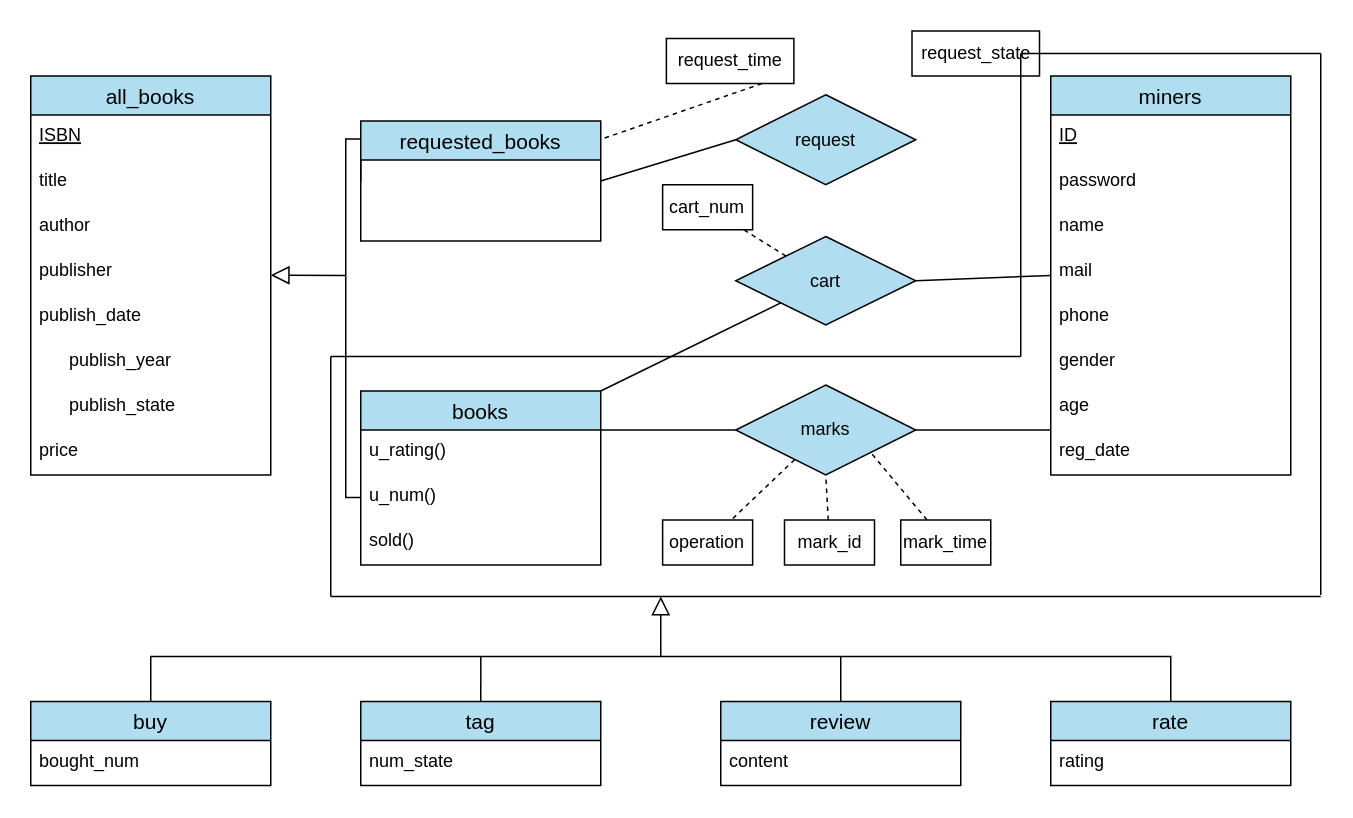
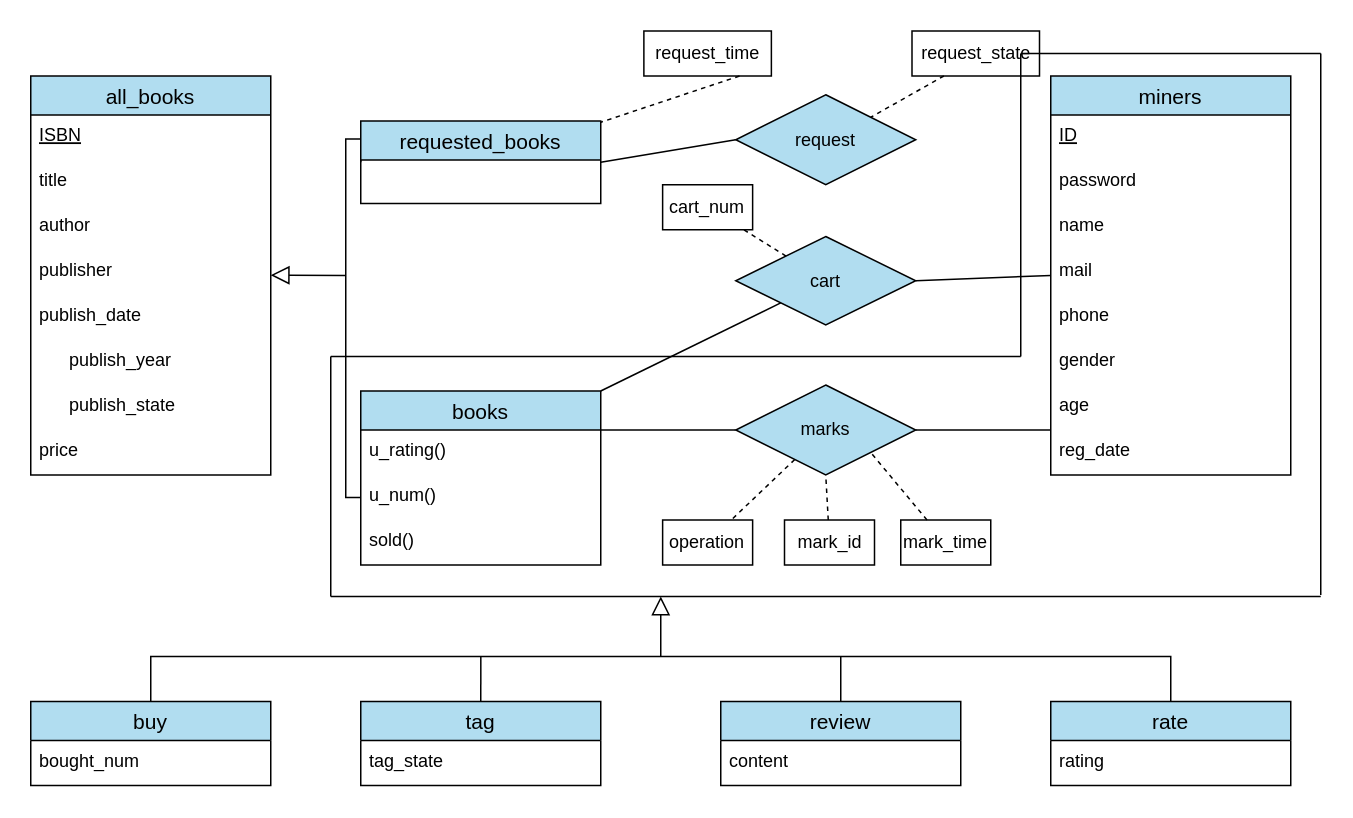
- <mxCell id="34" value="request_time" style="whiteSpace=wrap;html=1;align=center;fontColor=#000000;fillColor=none;strokeColor=#000000;" parent="1" vertex="1"><mxGeometry x="443.75" y="25" width="85" height="30" as="geometry" /></mxCell>
+ <mxCell id="34" value="request_time" style="whiteSpace=wrap;html=1;align=center;fontColor=#000000;fillColor=none;strokeColor=#000000;" parent="1" vertex="1"><mxGeometry x="428.75" y="20" width="85" height="30" as="geometry" /></mxCell>
+ <mxCell id="35" style="edgeStyle=none;rounded=0;orthogonalLoop=1;jettySize=auto;html=1;exitX=0.25;exitY=1;exitDx=0;exitDy=0;startArrow=none;startFill=0;startSize=6;endArrow=none;endFill=0;endSize=6;entryX=1;entryY=0;entryDx=0;entryDy=0;labelBackgroundColor=#09555B;fontColor=#000000;dashed=1;strokeColor=#000000;" parent="1" source="36" target="23" edge="1"><mxGeometry relative="1" as="geometry" /></mxCell>
- <mxCell id="32" value="requested_books" style="swimlane;fontStyle=0;childLayout=stackLayout;horizontal=1;startSize=26;horizontalStack=0;resizeParent=1;resizeParentMax=0;resizeLast=0;collapsible=1;marginBottom=0;align=center;fontSize=14;fillColor=#B1DDF0;fontColor=#000000;strokeColor=#000000;" parent="1" vertex="1"><mxGeometry x="240" y="80" width="160" height="80" as="geometry"><mxRectangle x="380" y="213" width="70" height="26" as="alternateBounds" /></mxGeometry></mxCell>
+ <mxCell id="32" value="requested_books" style="swimlane;fontStyle=0;childLayout=stackLayout;horizontal=1;startSize=26;horizontalStack=0;resizeParent=1;resizeParentMax=0;resizeLast=0;collapsible=1;marginBottom=0;align=center;fontSize=14;fillColor=#B1DDF0;fontColor=#000000;strokeColor=#000000;" parent="1" vertex="1"><mxGeometry x="240" y="80" width="160" height="55" as="geometry"><mxRectangle x="380" y="213" width="70" height="26" as="alternateBounds" /></mxGeometry></mxCell>
- <mxCell id="58" value="num_state" style="text;fillColor=none;spacingLeft=4;spacingRight=4;overflow=hidden;rotatable=0;points=[[0,0.5],[1,0.5]];portConstraint=eastwest;fontSize=12;fontColor=#000000;" parent="57" vertex="1"><mxGeometry y="26" width="160" height="30" as="geometry" /></mxCell>
+ <mxCell id="58" value="tag_state" style="text;fillColor=none;spacingLeft=4;spacingRight=4;overflow=hidden;rotatable=0;points=[[0,0.5],[1,0.5]];portConstraint=eastwest;fontSize=12;fontColor=#000000;" parent="57" vertex="1"><mxGeometry y="26" width="160" height="30" as="geometry" /></mxCell>
